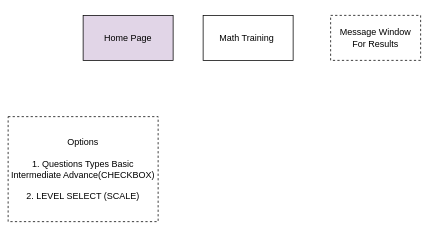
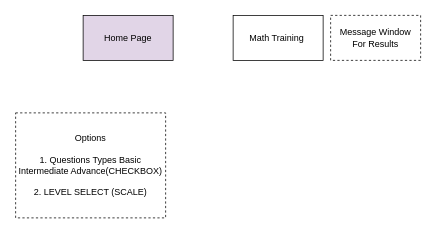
- <mxCell id="3" value="Math Training&amp;nbsp;" style="rounded=0;whiteSpace=wrap;html=1;" parent="1" vertex="1"><mxGeometry x="270" y="20" width="120" height="60" as="geometry" /></mxCell>
+ <mxCell id="3" value="Math Training&amp;nbsp;" style="rounded=0;whiteSpace=wrap;html=1;" parent="1" vertex="1"><mxGeometry x="310" y="20" width="120" height="60" as="geometry" /></mxCell>
- <mxCell id="5" value="Options&lt;br&gt;&lt;br&gt;1. Questions Types Basic Intermediate Advance(CHECKBOX)&lt;br&gt;&lt;br&gt;2. LEVEL SELECT (SCALE)" style="rounded=0;whiteSpace=wrap;html=1;dashed=1;" vertex="1" parent="1"><mxGeometry x="10" y="155" width="200" height="140" as="geometry" /></mxCell>
+ <mxCell id="5" value="Options&lt;br&gt;&lt;br&gt;1. Questions Types Basic Intermediate Advance(CHECKBOX)&lt;br&gt;&lt;br&gt;2. LEVEL SELECT (SCALE)" style="rounded=0;whiteSpace=wrap;html=1;dashed=1;" vertex="1" parent="1"><mxGeometry x="20" y="150" width="200" height="140" as="geometry" /></mxCell>
